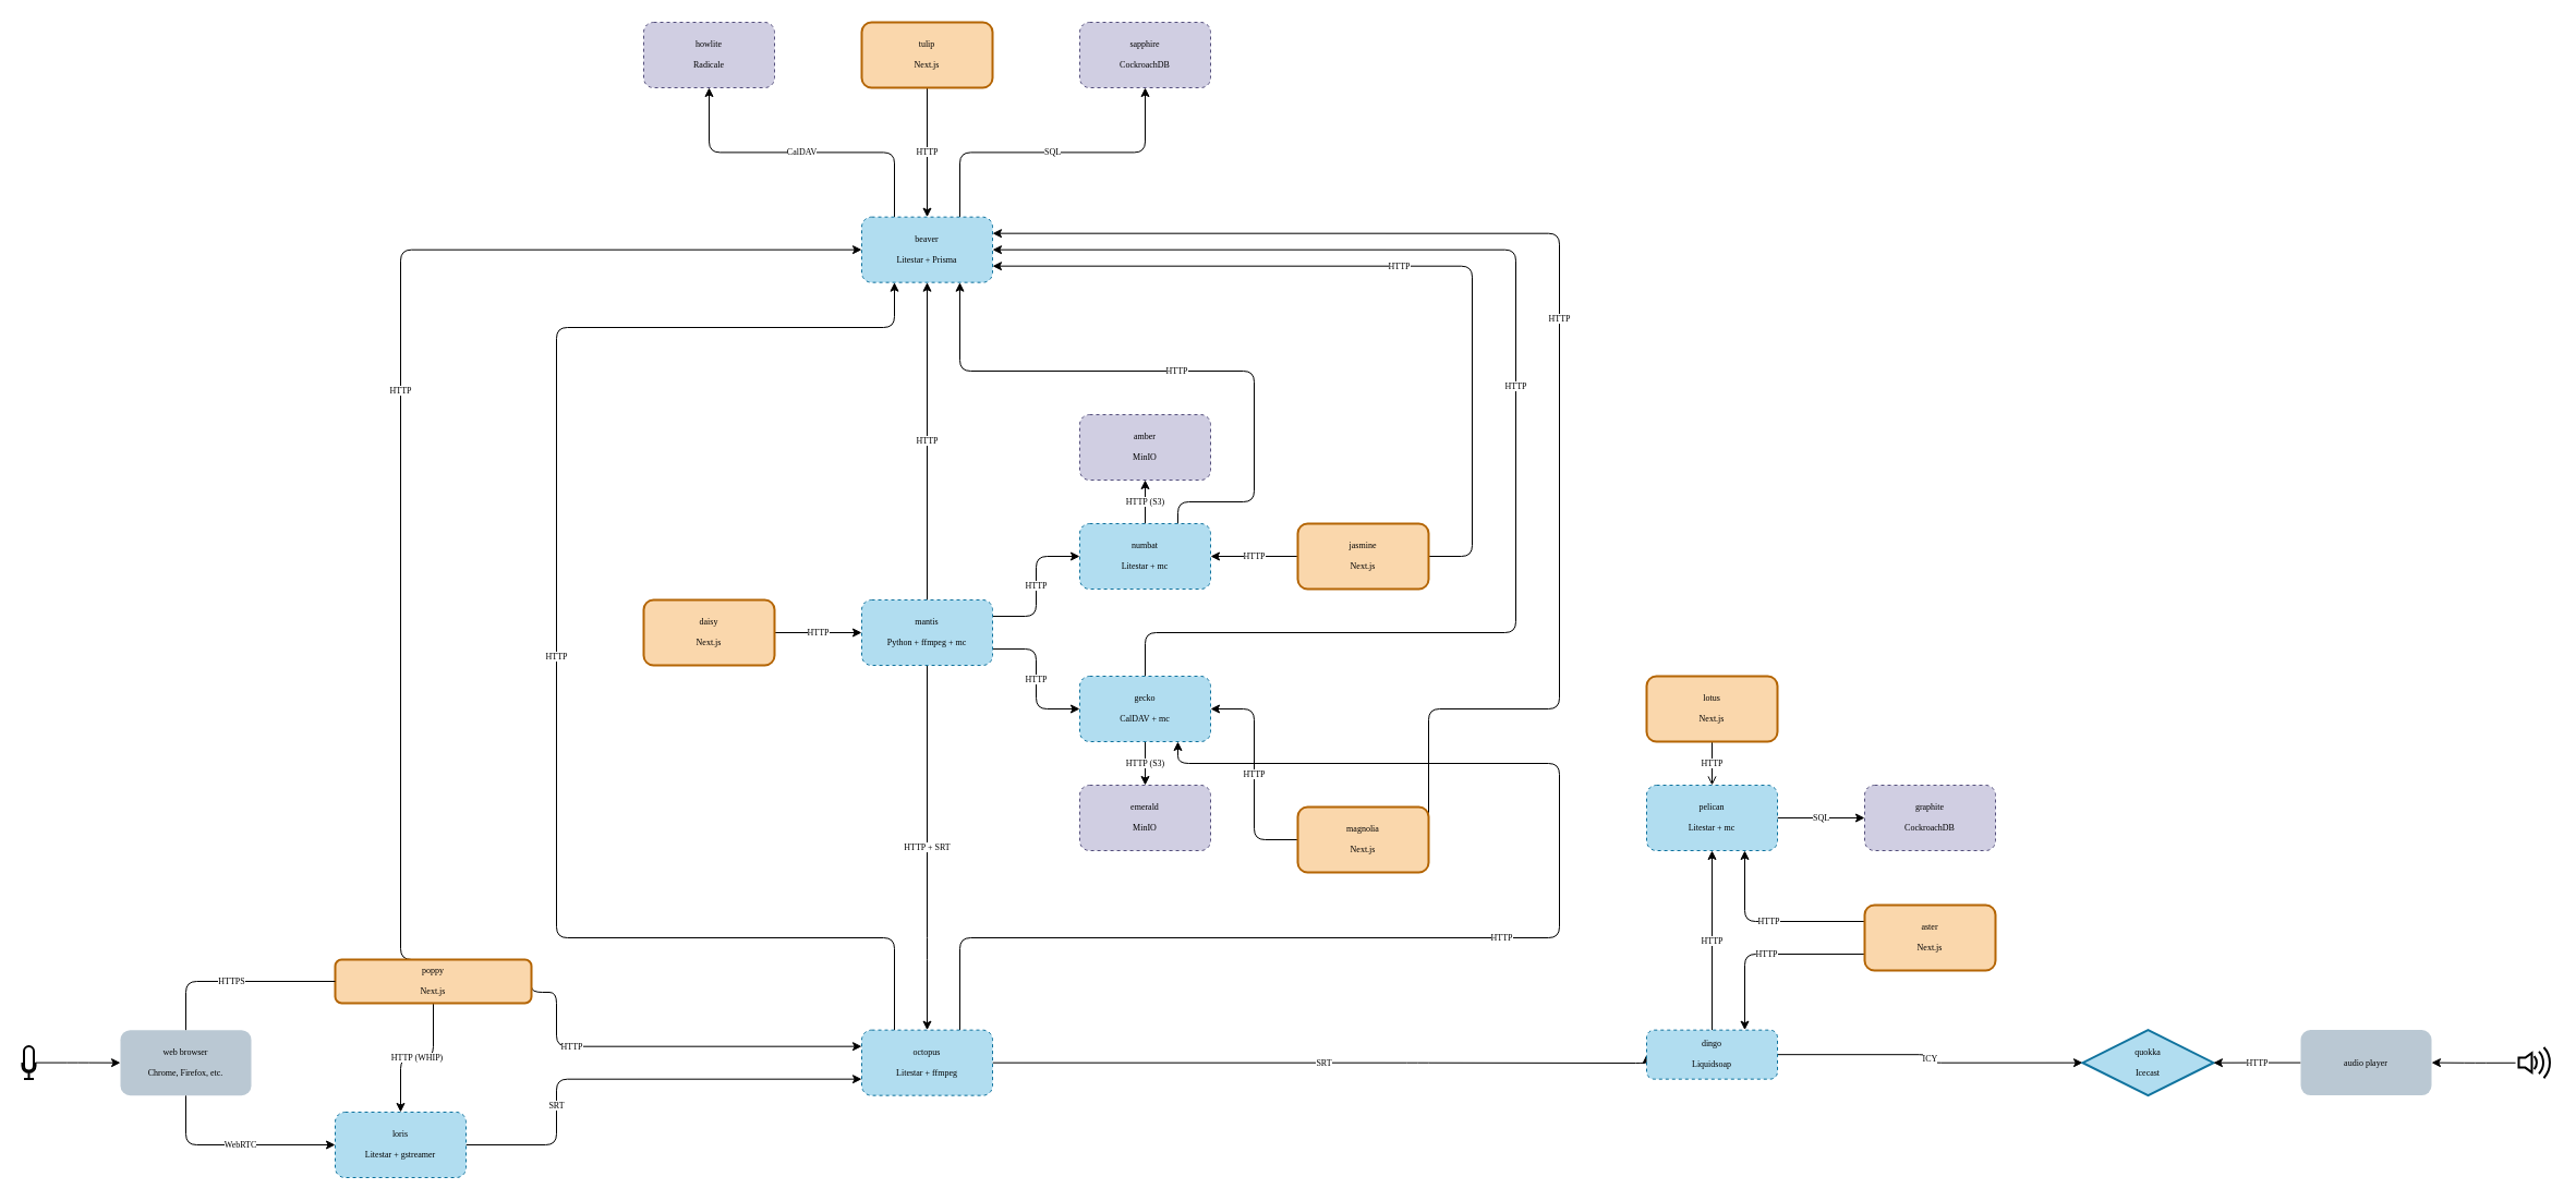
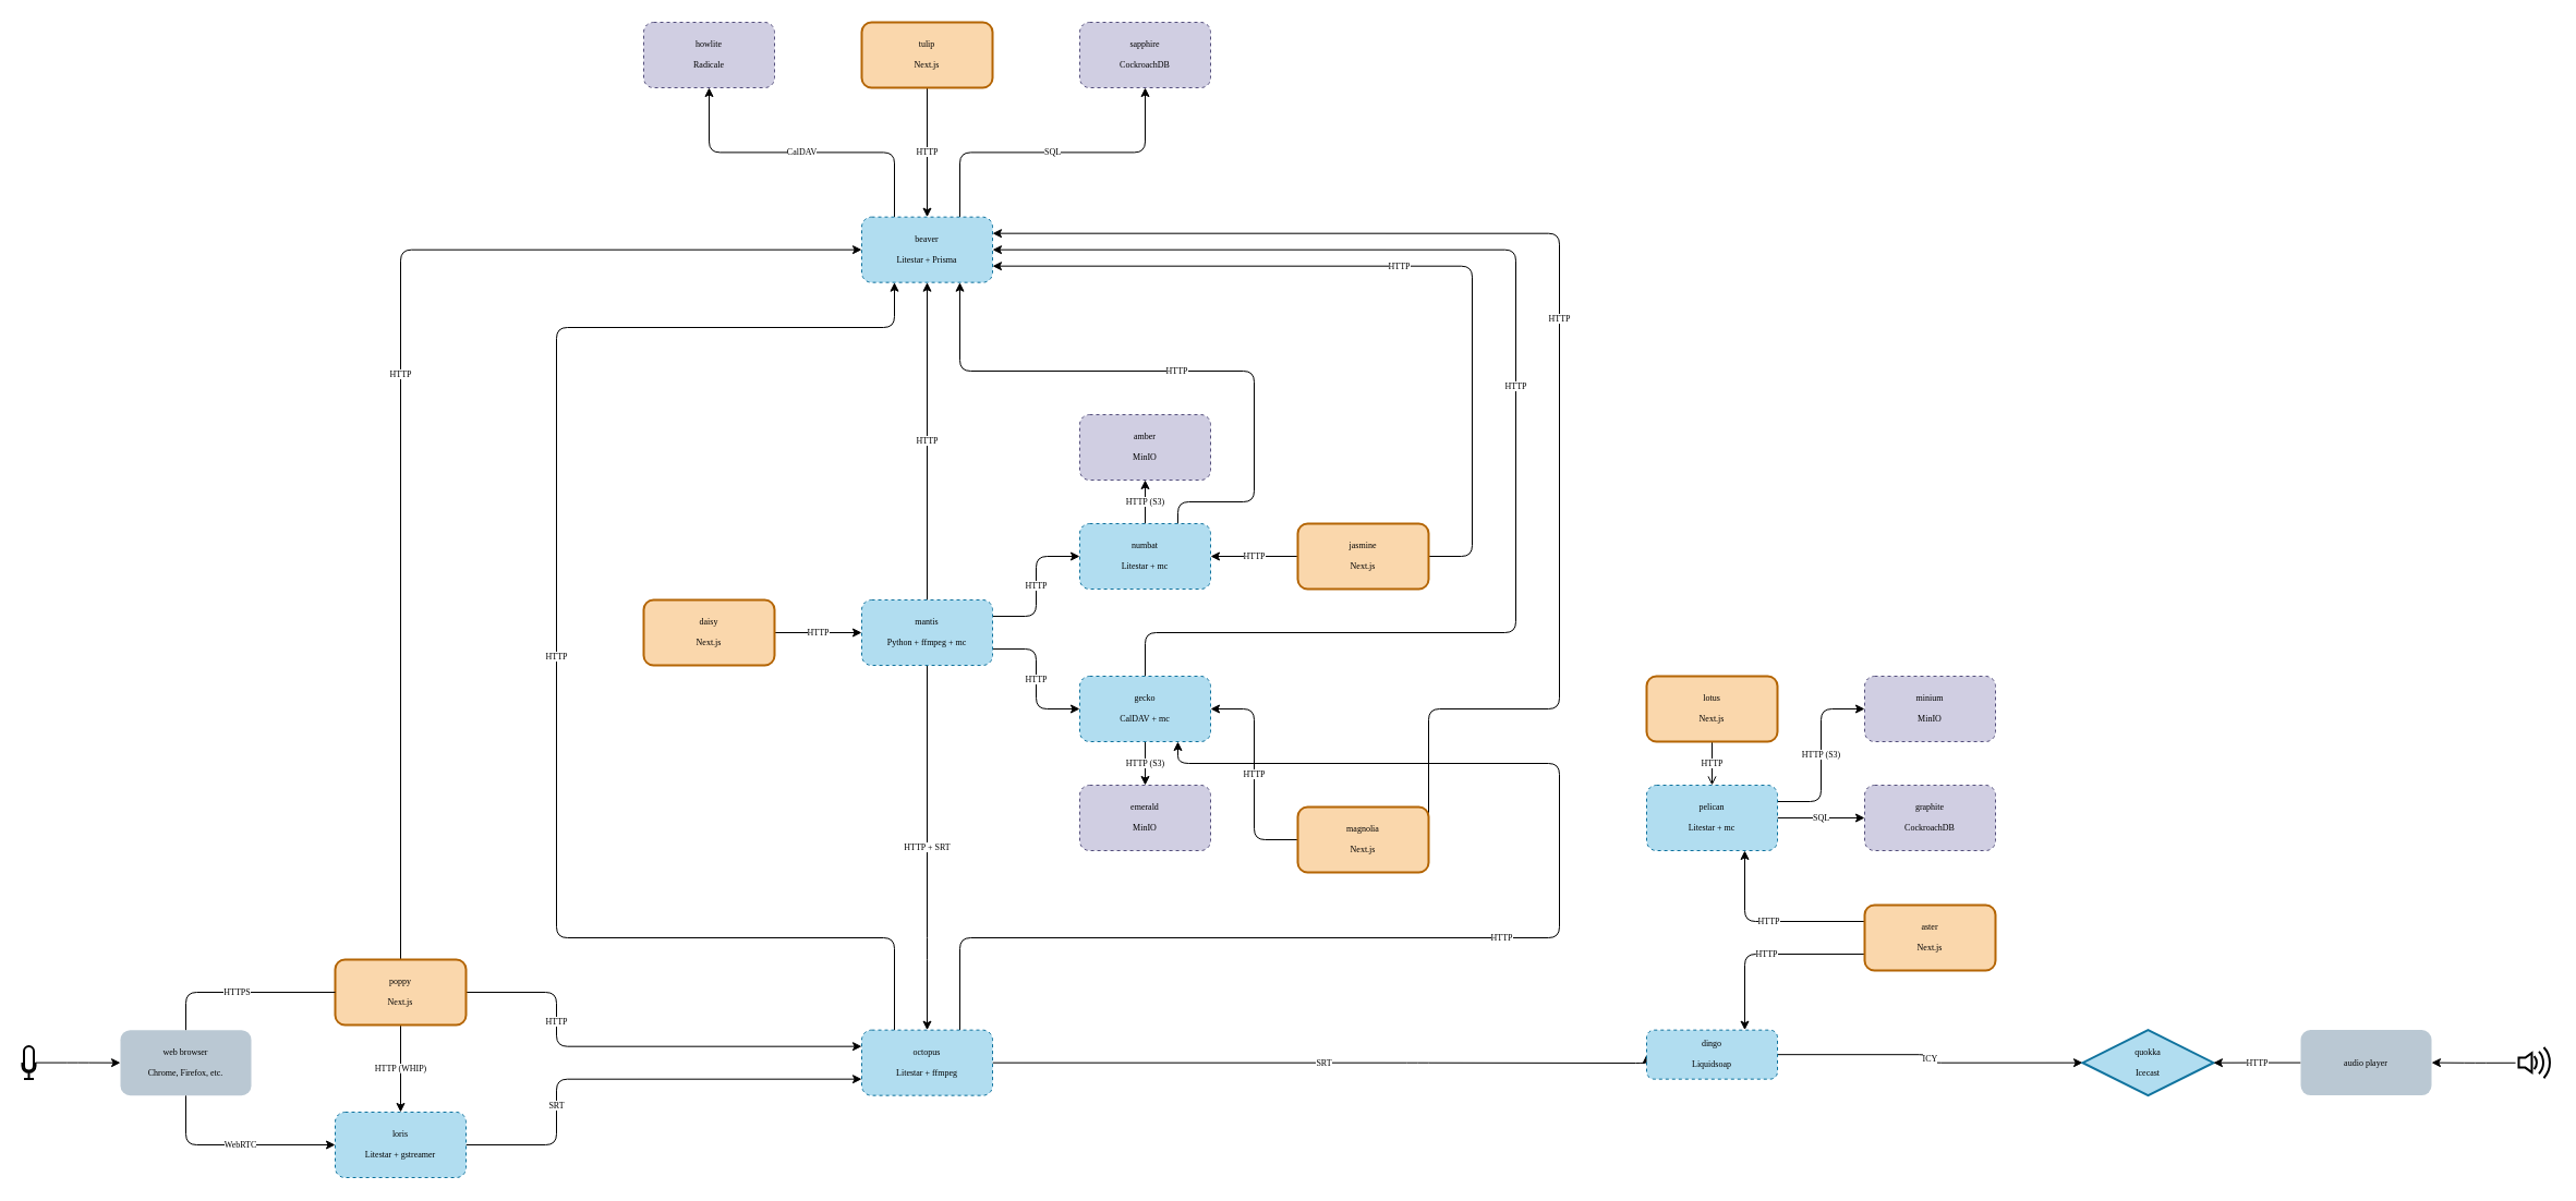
+ <mxCell id="59" value="&lt;div&gt;minium&lt;/div&gt;&lt;br&gt;MinIO" style="rounded=1;whiteSpace=wrap;html=1;fontSize=8;fontFamily=sans-serif;dashed=1;fillColor=#d0cee2;strokeColor=#56517e;" parent="1" vertex="1"><mxGeometry x="1710" y="620" width="120" height="60" as="geometry" /></mxCell>
+ <mxCell id="40" value="HTTP (S3)" style="edgeStyle=orthogonalEdgeStyle;rounded=1;orthogonalLoop=1;jettySize=auto;html=1;exitX=1;exitY=0.25;exitDx=0;exitDy=0;entryX=0;entryY=0.5;entryDx=0;entryDy=0;curved=0;fontFamily=sans-serif;fontSize=8;" parent="1" source="41" target="59" edge="1"><mxGeometry relative="1" as="geometry" /></mxCell>
- <mxCell id="7" value="HTTP" style="edgeStyle=orthogonalEdgeStyle;rounded=1;orthogonalLoop=1;jettySize=auto;html=1;entryX=0.5;entryY=1;entryDx=0;entryDy=0;curved=0;fontFamily=sans-serif;fontSize=8;" parent="1" source="8" target="41" edge="1"><mxGeometry relative="1" as="geometry" /></mxCell>
- <mxCell id="15" value="&lt;div&gt;poppy&lt;/div&gt;&lt;br&gt;Next.js" style="rounded=1;whiteSpace=wrap;html=1;fontSize=8;fontFamily=sans-serif;strokeWidth=2;shadow=0;fillColor=#fad7ac;strokeColor=#b46504;" parent="1" vertex="1"><mxGeometry x="307" y="880" width="180" height="40" as="geometry" /></mxCell>
+ <mxCell id="15" value="&lt;div&gt;poppy&lt;/div&gt;&lt;br&gt;Next.js" style="rounded=1;whiteSpace=wrap;html=1;fontSize=8;fontFamily=sans-serif;strokeWidth=2;shadow=0;fillColor=#fad7ac;strokeColor=#b46504;" parent="1" vertex="1"><mxGeometry x="307" y="880" width="120" height="60" as="geometry" /></mxCell>
